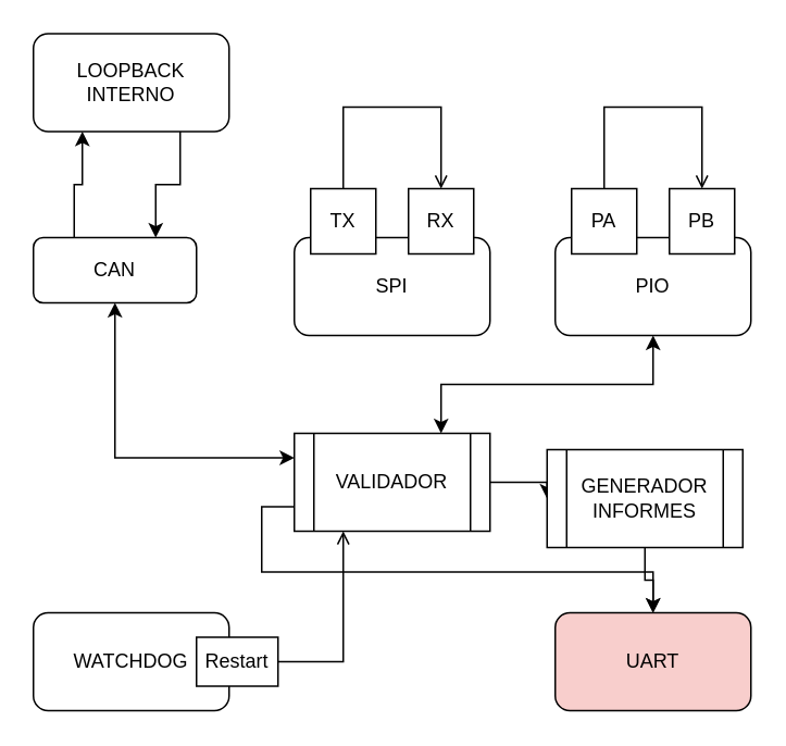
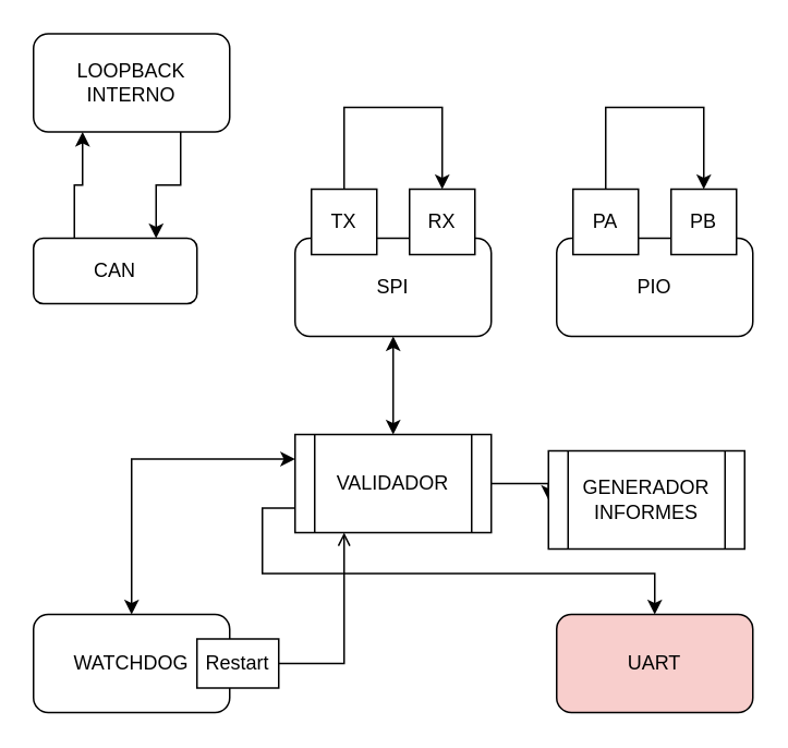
- <mxCell id="7" style="edgeStyle=orthogonalEdgeStyle;rounded=0;orthogonalLoop=1;jettySize=auto;html=1;exitX=0.5;exitY=0;exitDx=0;exitDy=0;entryX=0.5;entryY=0;entryDx=0;entryDy=0;endArrow=open;" edge="1" parent="1" source="8" target="9"><mxGeometry relative="1" as="geometry"><Array as="points"><mxPoint x="210" y="65" /><mxPoint x="270" y="65" /></Array></mxGeometry></mxCell>
+ <mxCell id="7" style="edgeStyle=orthogonalEdgeStyle;rounded=0;orthogonalLoop=1;jettySize=auto;html=1;exitX=0.5;exitY=0;exitDx=0;exitDy=0;entryX=0.5;entryY=0;entryDx=0;entryDy=0;" edge="1" parent="1" source="8" target="9"><mxGeometry relative="1" as="geometry"><Array as="points"><mxPoint x="210" y="65" /><mxPoint x="270" y="65" /></Array></mxGeometry></mxCell>
- <mxCell id="11" style="edgeStyle=orthogonalEdgeStyle;rounded=0;orthogonalLoop=1;jettySize=auto;html=1;exitX=0.5;exitY=0;exitDx=0;exitDy=0;entryX=0.5;entryY=0;entryDx=0;entryDy=0;endArrow=open;" edge="1" parent="1" source="12" target="13"><mxGeometry relative="1" as="geometry"><Array as="points"><mxPoint x="370" y="65" /><mxPoint x="430" y="65" /></Array></mxGeometry></mxCell>
+ <mxCell id="11" style="edgeStyle=orthogonalEdgeStyle;rounded=0;orthogonalLoop=1;jettySize=auto;html=1;exitX=0.5;exitY=0;exitDx=0;exitDy=0;entryX=0.5;entryY=0;entryDx=0;entryDy=0;" edge="1" parent="1" source="12" target="13"><mxGeometry relative="1" as="geometry"><Array as="points"><mxPoint x="370" y="65" /><mxPoint x="430" y="65" /></Array></mxGeometry></mxCell>
+ <mxCell id="15" style="edgeStyle=orthogonalEdgeStyle;rounded=0;orthogonalLoop=1;jettySize=auto;html=1;exitX=0.5;exitY=0;exitDx=0;exitDy=0;entryX=0.5;entryY=1;entryDx=0;entryDy=0;startArrow=classic;startFill=1;" edge="1" parent="1" source="20" target="6"><mxGeometry relative="1" as="geometry" /></mxCell>
- <mxCell id="16" style="edgeStyle=orthogonalEdgeStyle;rounded=0;orthogonalLoop=1;jettySize=auto;html=1;exitX=0.75;exitY=0;exitDx=0;exitDy=0;entryX=0.5;entryY=1;entryDx=0;entryDy=0;startArrow=classic;startFill=1;" edge="1" parent="1" source="20" target="10"><mxGeometry relative="1" as="geometry" /></mxCell>
- <mxCell id="18" style="edgeStyle=orthogonalEdgeStyle;rounded=0;orthogonalLoop=1;jettySize=auto;html=1;exitX=0;exitY=0.25;exitDx=0;exitDy=0;entryX=0.5;entryY=1;entryDx=0;entryDy=0;startArrow=classic;startFill=1;" edge="1" parent="1" source="20" target="5"><mxGeometry relative="1" as="geometry" /></mxCell>
+ <mxCell id="18" style="edgeStyle=orthogonalEdgeStyle;rounded=0;orthogonalLoop=1;jettySize=auto;html=1;exitX=0;exitY=0.25;exitDx=0;exitDy=0;startArrow=classic;startFill=1;" edge="1" parent="1" source="20" target="14"><mxGeometry relative="1" as="geometry" /></mxCell>
- <mxCell id="24" style="edgeStyle=orthogonalEdgeStyle;rounded=0;orthogonalLoop=1;jettySize=auto;html=1;exitX=0.5;exitY=1;exitDx=0;exitDy=0;startArrow=none;startFill=0;" edge="1" parent="1" source="25" target="21"><mxGeometry relative="1" as="geometry" /></mxCell>
